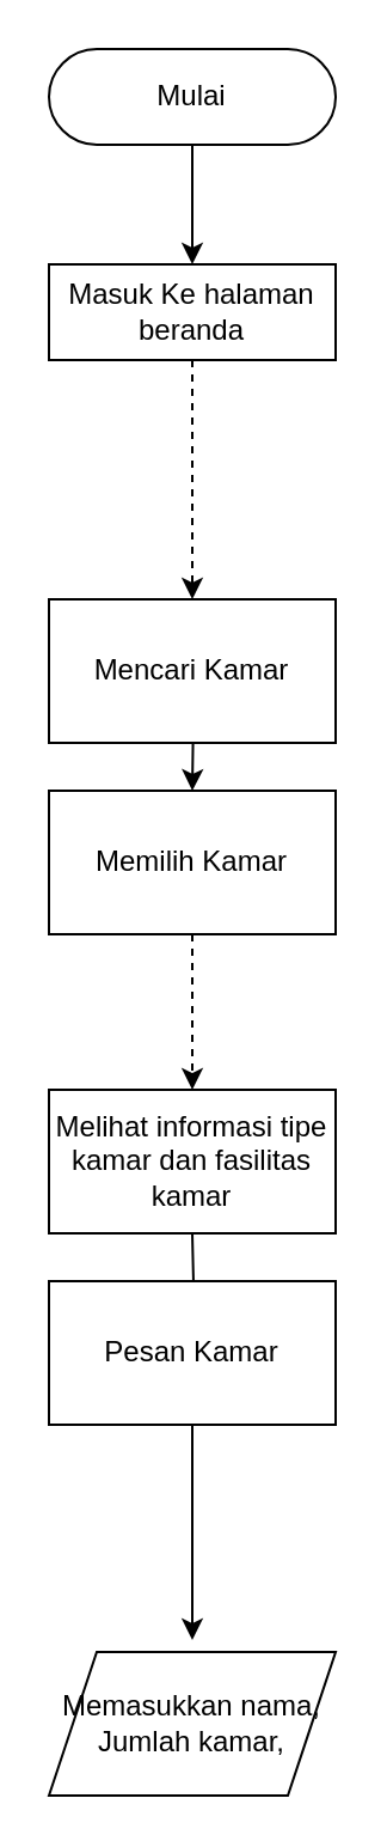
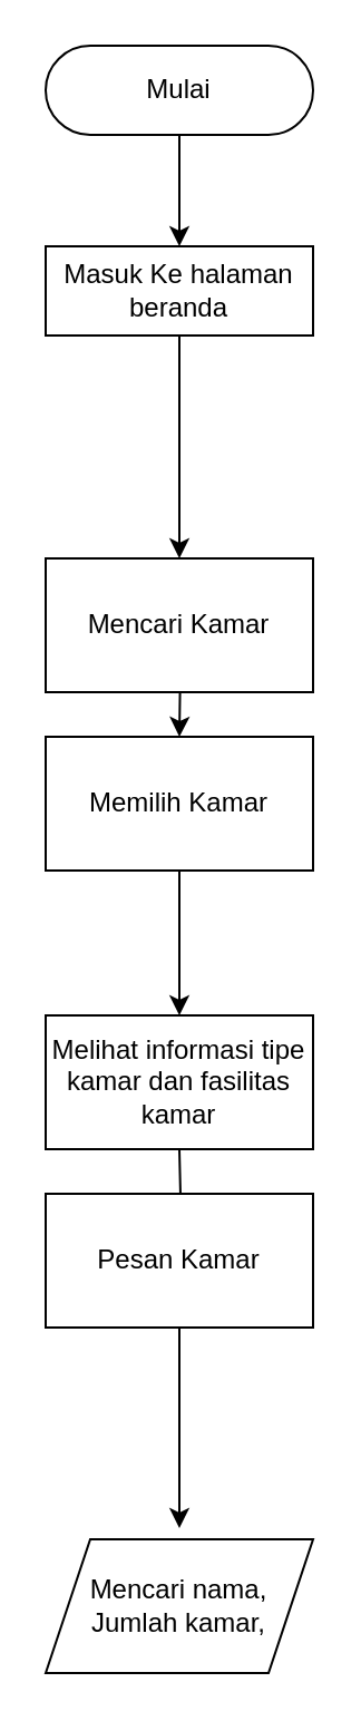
- <mxCell id="4" value="" style="edgeStyle=orthogonalEdgeStyle;rounded=0;orthogonalLoop=1;jettySize=auto;html=1;dashed=1;" edge="1" parent="1" source="5" target="7"><mxGeometry relative="1" as="geometry" /></mxCell>
+ <mxCell id="4" value="" style="edgeStyle=orthogonalEdgeStyle;rounded=0;orthogonalLoop=1;jettySize=auto;html=1;" edge="1" parent="1" source="5" target="7"><mxGeometry relative="1" as="geometry" /></mxCell>
- <mxCell id="13" value="" style="edgeStyle=orthogonalEdgeStyle;rounded=0;orthogonalLoop=1;jettySize=auto;html=1;dashed=1;" edge="1" parent="1" source="14" target="8"><mxGeometry relative="1" as="geometry" /></mxCell>
+ <mxCell id="13" value="" style="edgeStyle=orthogonalEdgeStyle;rounded=0;orthogonalLoop=1;jettySize=auto;html=1;" edge="1" parent="1" source="14" target="8"><mxGeometry relative="1" as="geometry" /></mxCell>
- <mxCell id="12" value="Memasukkan nama, Jumlah kamar," style="shape=parallelogram;perimeter=parallelogramPerimeter;whiteSpace=wrap;html=1;fixedSize=1;" vertex="1" parent="1"><mxGeometry x="20" y="690" width="120" height="60" as="geometry" /></mxCell>
+ <mxCell id="12" value="Mencari nama, Jumlah kamar," style="shape=parallelogram;perimeter=parallelogramPerimeter;whiteSpace=wrap;html=1;fixedSize=1;" vertex="1" parent="1"><mxGeometry x="20" y="690" width="120" height="60" as="geometry" /></mxCell>
